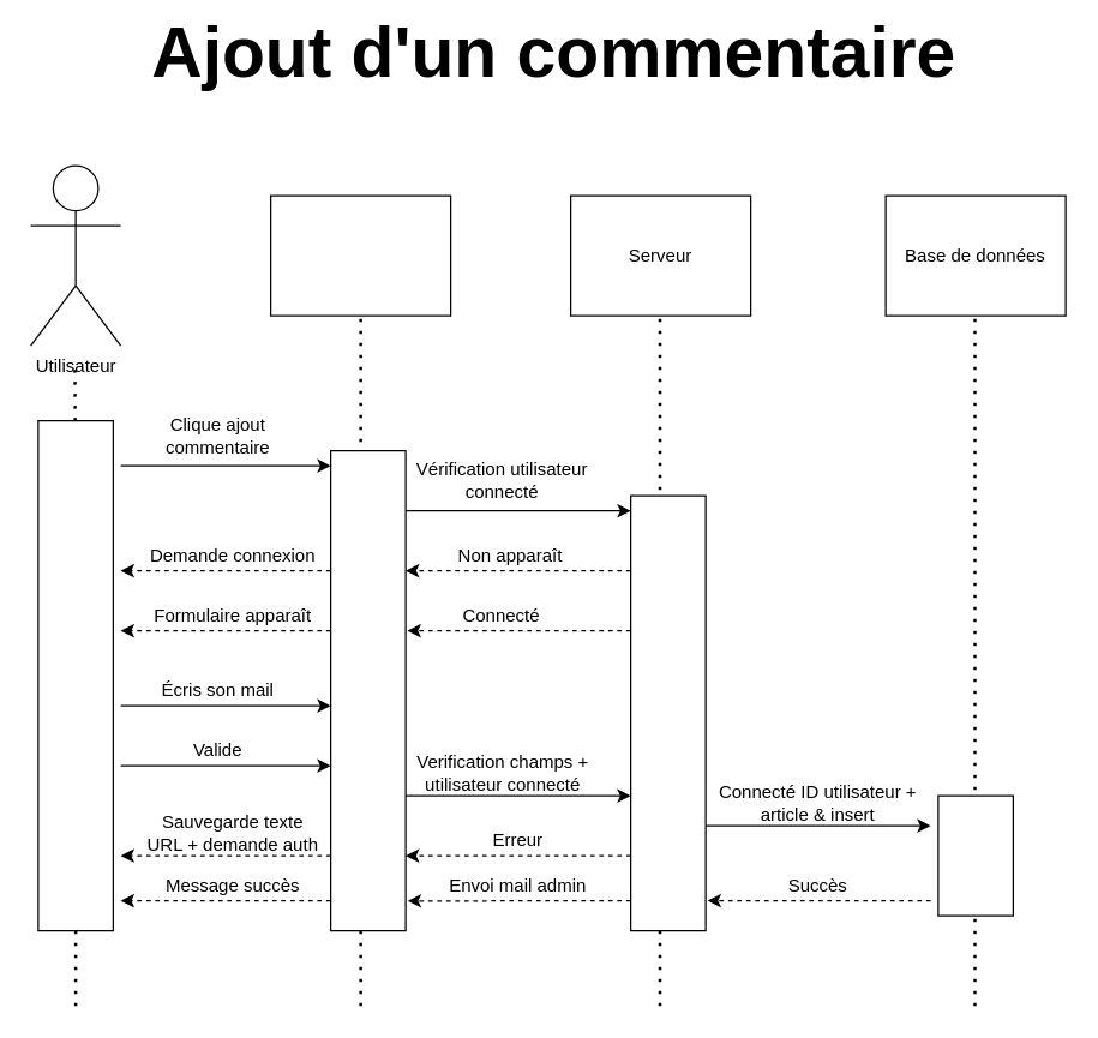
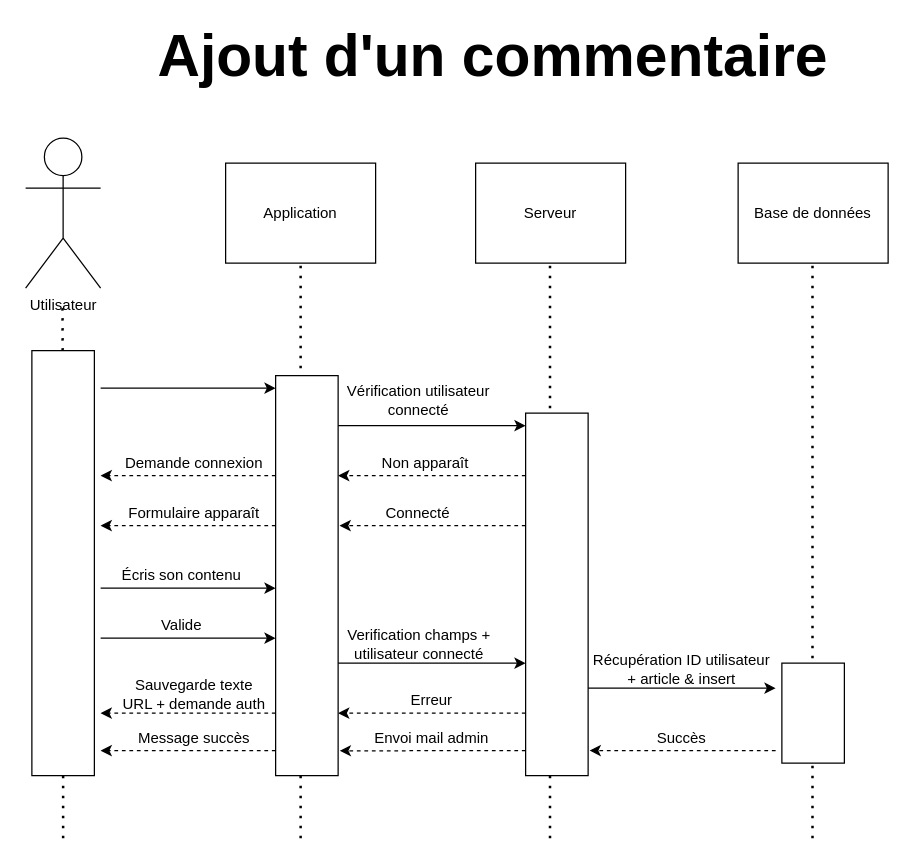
- <mxCell id="2" value="&lt;b&gt;&lt;font style=&quot;font-size: 47px&quot;&gt;Ajout d'un commentaire&lt;/font&gt;&lt;/b&gt;" style="text;html=1;strokeColor=none;fillColor=none;align=center;verticalAlign=middle;whiteSpace=wrap;rounded=0;" vertex="1" parent="1"><mxGeometry x="77" y="10" width="584" height="50" as="geometry" /></mxCell>
+ <mxCell id="2" value="&lt;b&gt;&lt;font style=&quot;font-size: 47px&quot;&gt;Ajout d'un commentaire&lt;/font&gt;&lt;/b&gt;" style="text;html=1;strokeColor=none;fillColor=none;align=center;verticalAlign=middle;whiteSpace=wrap;rounded=0;" vertex="1" parent="1"><mxGeometry x="102" y="20" width="584" height="50" as="geometry" /></mxCell>
+ <mxCell id="6" value="Application" style="text;html=1;strokeColor=none;fillColor=none;align=center;verticalAlign=middle;whiteSpace=wrap;rounded=0;" vertex="1" parent="4"><mxGeometry x="10" y="10" width="100" height="60" as="geometry" /></mxCell>
- <mxCell id="21" value="Clique ajout commentaire" style="text;html=1;strokeColor=none;fillColor=none;align=center;verticalAlign=middle;whiteSpace=wrap;rounded=0;" vertex="1" parent="19"><mxGeometry width="130" height="20" as="geometry" /></mxCell>
- <mxCell id="32" value="Écris son mail" style="text;html=1;strokeColor=none;fillColor=none;align=center;verticalAlign=middle;whiteSpace=wrap;rounded=0;" vertex="1" parent="1"><mxGeometry x="80" y="450" width="130" height="20" as="geometry" /></mxCell>
+ <mxCell id="32" value="Écris son contenu" style="text;html=1;strokeColor=none;fillColor=none;align=center;verticalAlign=middle;whiteSpace=wrap;rounded=0;" vertex="1" parent="1"><mxGeometry x="80" y="450" width="130" height="20" as="geometry" /></mxCell>
- <mxCell id="42" value="Connecté ID utilisateur + article &amp;amp; insert" style="text;html=1;strokeColor=none;fillColor=none;align=center;verticalAlign=middle;whiteSpace=wrap;rounded=0;" vertex="1" parent="1"><mxGeometry x="470" y="520" width="150" height="30" as="geometry" /></mxCell>
+ <mxCell id="42" value="Récupération ID utilisateur + article &amp;amp; insert" style="text;html=1;strokeColor=none;fillColor=none;align=center;verticalAlign=middle;whiteSpace=wrap;rounded=0;" vertex="1" parent="1"><mxGeometry x="470" y="520" width="150" height="30" as="geometry" /></mxCell>
